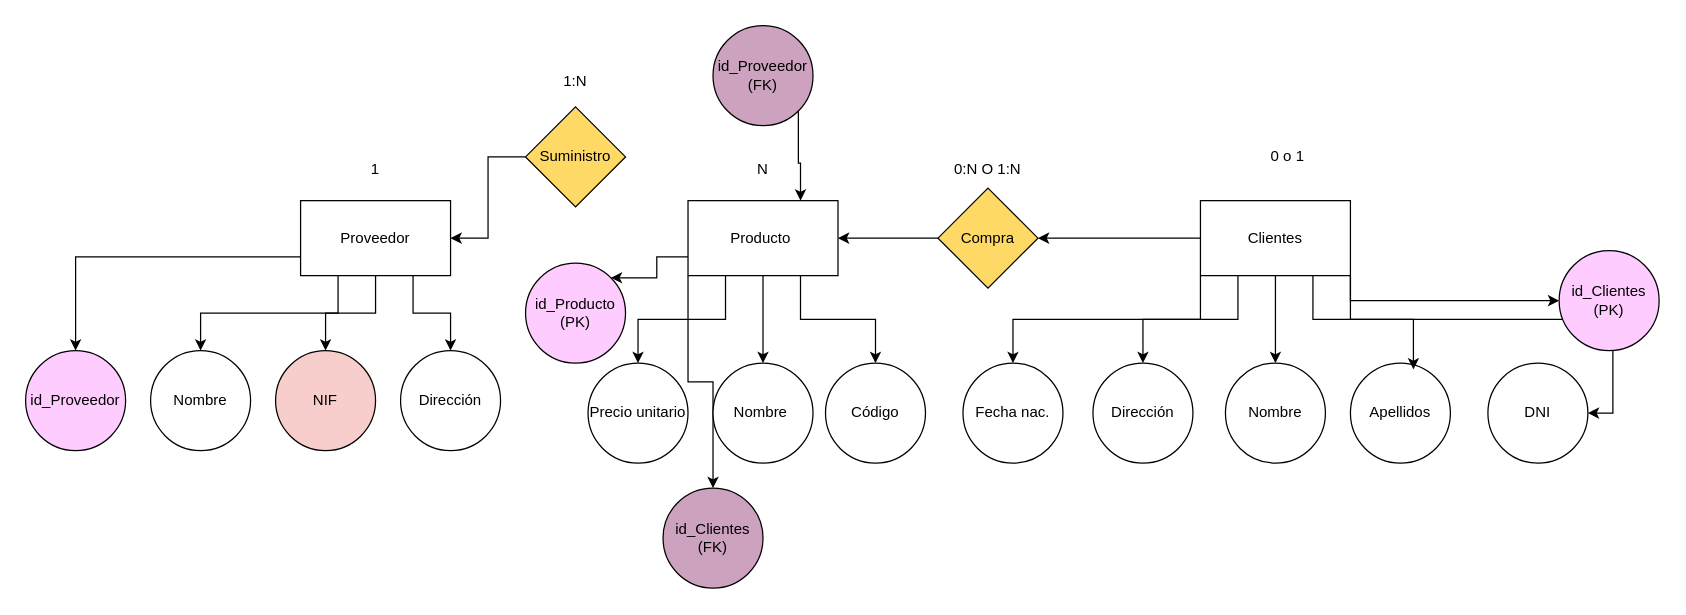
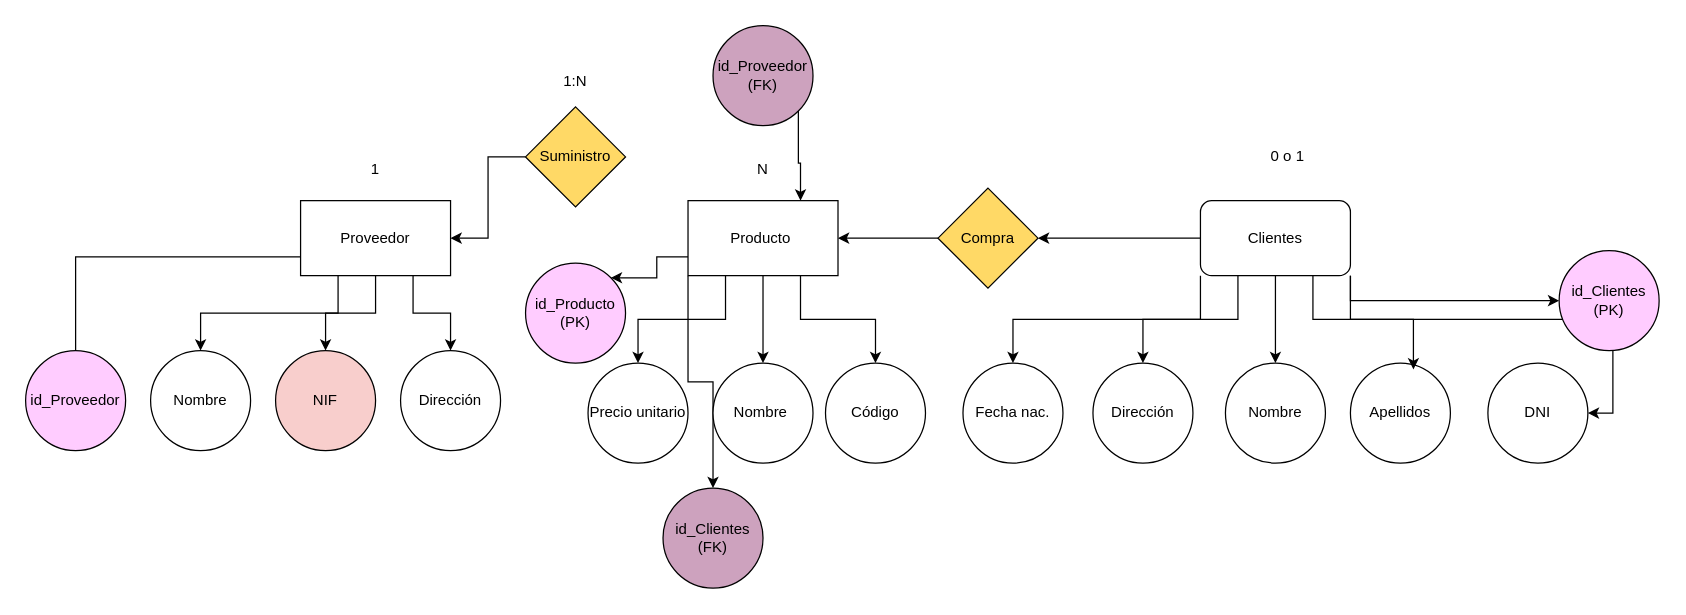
- <mxCell id="37" value="0:N O 1:N" style="text;strokeColor=none;align=center;fillColor=none;html=1;verticalAlign=middle;whiteSpace=wrap;rounded=0;" vertex="1" parent="1"><mxGeometry x="760" y="120" width="60" height="30" as="geometry" /></mxCell>
- <mxCell id="14" value="Clientes" style="rounded=0;whiteSpace=wrap;html=1;" vertex="1" parent="1"><mxGeometry x="960" y="160" width="120" height="60" as="geometry" /></mxCell>
+ <mxCell id="14" value="Clientes" style="whiteSpace=wrap;html=1;rounded=1;" vertex="1" parent="1"><mxGeometry x="960" y="160" width="120" height="60" as="geometry" /></mxCell>
- <mxCell id="28" style="edgeStyle=orthogonalEdgeStyle;rounded=0;orthogonalLoop=1;jettySize=auto;html=1;exitX=0;exitY=0.75;exitDx=0;exitDy=0;entryX=0.5;entryY=0;entryDx=0;entryDy=0;" edge="1" parent="1" source="29" target="33"><mxGeometry relative="1" as="geometry" /></mxCell>
+ <mxCell id="28" style="edgeStyle=orthogonalEdgeStyle;rounded=0;orthogonalLoop=1;jettySize=auto;html=1;exitX=0;exitY=0.75;exitDx=0;exitDy=0;entryX=0.5;entryY=0;entryDx=0;entryDy=0;endArrow=none;" edge="1" parent="1" source="29" target="33"><mxGeometry relative="1" as="geometry" /></mxCell>
